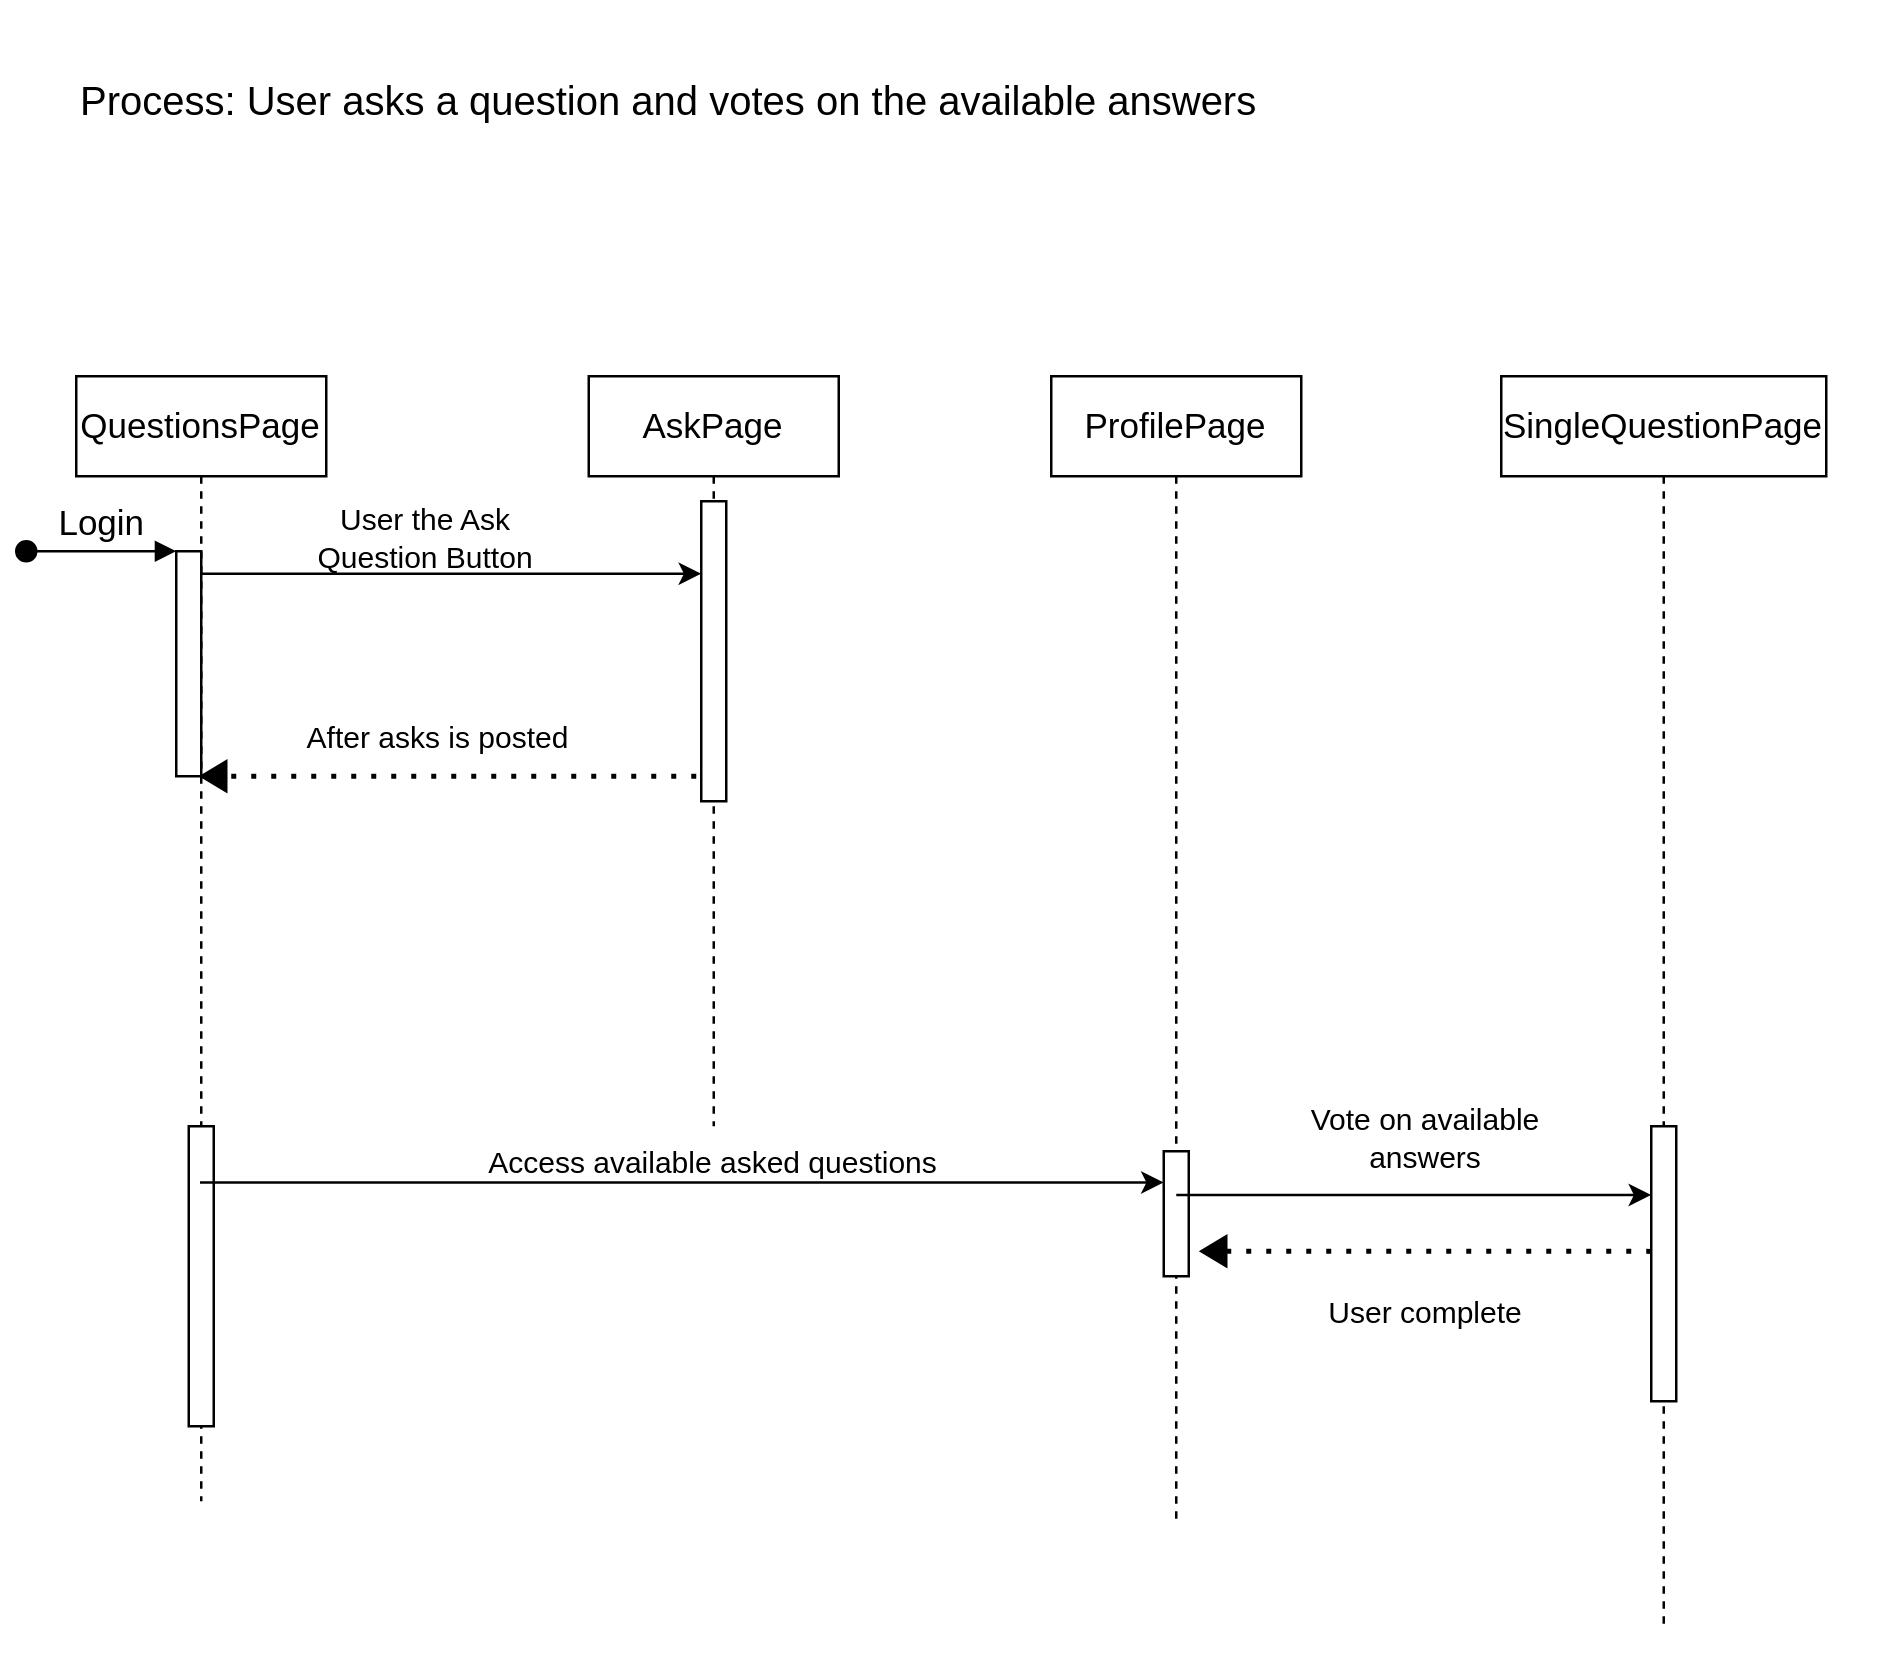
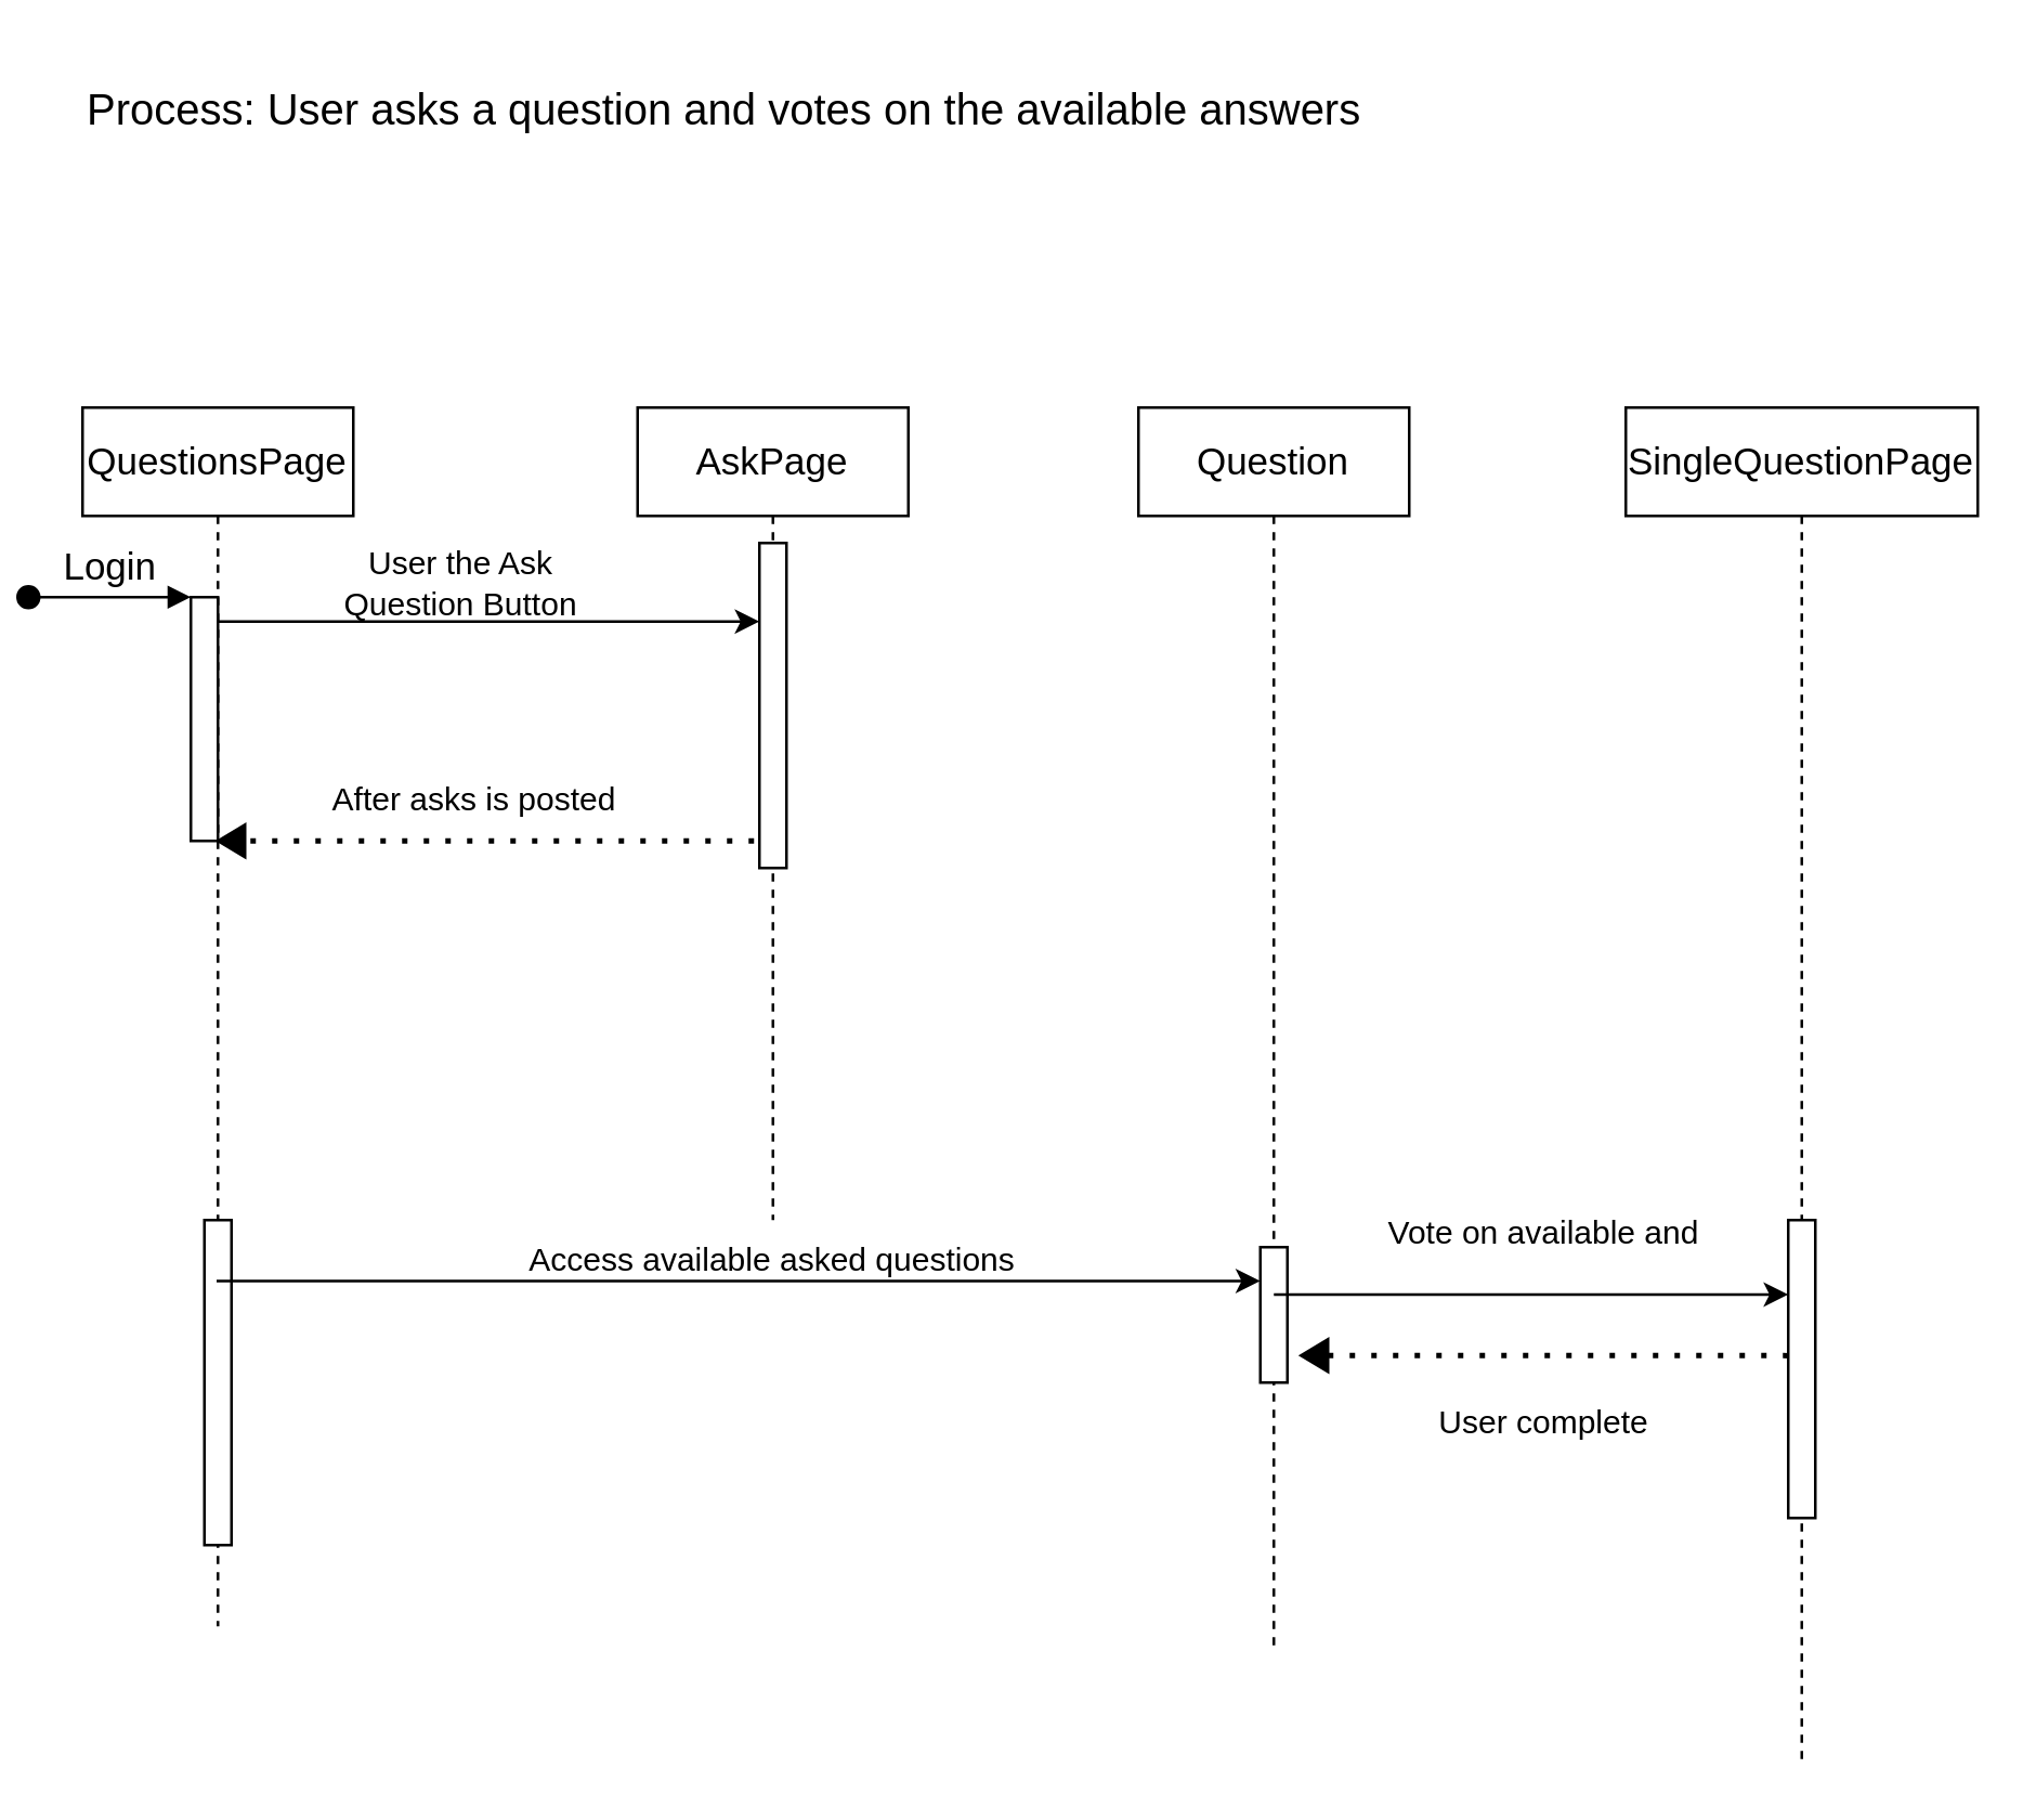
- <mxCell id="7" value="&lt;font style=&quot;font-size: 14px;&quot;&gt;ProfilePage&lt;/font&gt;" style="shape=umlLifeline;perimeter=lifelinePerimeter;whiteSpace=wrap;html=1;container=1;dropTarget=0;collapsible=0;recursiveResize=0;outlineConnect=0;portConstraint=eastwest;newEdgeStyle={&quot;edgeStyle&quot;:&quot;elbowEdgeStyle&quot;,&quot;elbow&quot;:&quot;vertical&quot;,&quot;curved&quot;:0,&quot;rounded&quot;:0};" parent="1" vertex="1"><mxGeometry x="410" y="150" width="100" height="460" as="geometry" /></mxCell>
+ <mxCell id="7" value="&lt;font style=&quot;font-size: 14px;&quot;&gt;Question&lt;/font&gt;" style="shape=umlLifeline;perimeter=lifelinePerimeter;whiteSpace=wrap;html=1;container=1;dropTarget=0;collapsible=0;recursiveResize=0;outlineConnect=0;portConstraint=eastwest;newEdgeStyle={&quot;edgeStyle&quot;:&quot;elbowEdgeStyle&quot;,&quot;elbow&quot;:&quot;vertical&quot;,&quot;curved&quot;:0,&quot;rounded&quot;:0};" parent="1" vertex="1"><mxGeometry x="410" y="150" width="100" height="460" as="geometry" /></mxCell>
- <mxCell id="23" value="Vote on available answers" style="text;html=1;strokeColor=none;fillColor=none;align=center;verticalAlign=middle;whiteSpace=wrap;rounded=0;" parent="1" vertex="1"><mxGeometry x="500" y="440" width="120" height="30" as="geometry" /></mxCell>
+ <mxCell id="23" value="Vote on available and" style="text;html=1;strokeColor=none;fillColor=none;align=center;verticalAlign=middle;whiteSpace=wrap;rounded=0;" parent="1" vertex="1"><mxGeometry x="500" y="440" width="120" height="30" as="geometry" /></mxCell>
